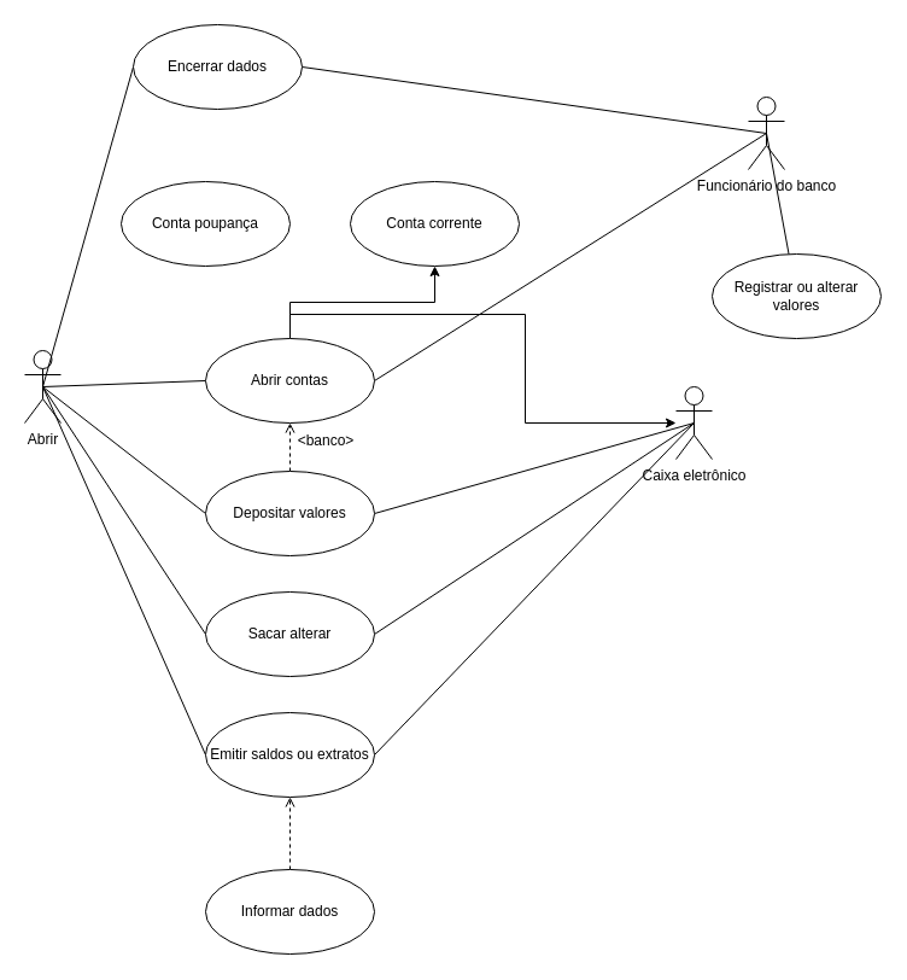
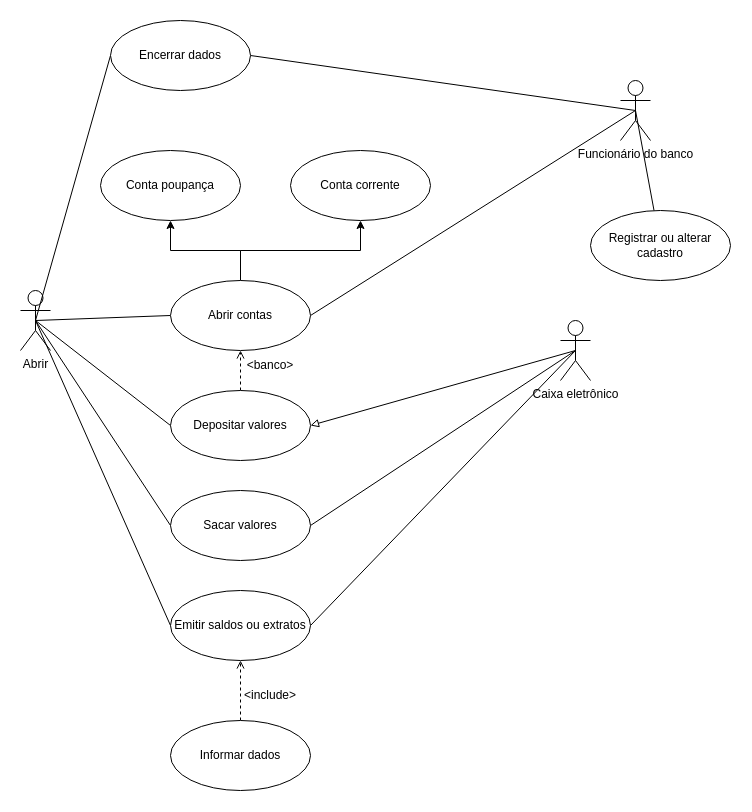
- <mxCell id="20" value="Registrar ou alterar valores" style="ellipse;whiteSpace=wrap;html=1;rounded=0;" vertex="1" parent="1"><mxGeometry x="590" y="210" width="140" height="70" as="geometry" /></mxCell>
+ <mxCell id="20" value="Registrar ou alterar cadastro" style="ellipse;whiteSpace=wrap;html=1;rounded=0;" vertex="1" parent="1"><mxGeometry x="590" y="210" width="140" height="70" as="geometry" /></mxCell>
- <mxCell id="14" style="edgeStyle=orthogonalEdgeStyle;rounded=0;orthogonalLoop=1;jettySize=auto;html=1;exitX=0.5;exitY=0;exitDx=0;exitDy=0;" edge="1" parent="1" source="16" target="9"><mxGeometry relative="1" as="geometry" /></mxCell>
+ <mxCell id="14" style="edgeStyle=orthogonalEdgeStyle;rounded=0;orthogonalLoop=1;jettySize=auto;html=1;exitX=0.5;exitY=0;exitDx=0;exitDy=0;entryX=0.5;entryY=1;entryDx=0;entryDy=0;" edge="1" parent="1" source="16" target="21"><mxGeometry relative="1" as="geometry" /></mxCell>
- <mxCell id="6" style="rounded=0;orthogonalLoop=1;jettySize=auto;html=1;exitX=0.5;exitY=0.5;exitDx=0;exitDy=0;exitPerimeter=0;entryX=1;entryY=0.5;entryDx=0;entryDy=0;endArrow=none;endFill=0;" edge="1" parent="1" source="9" target="18"><mxGeometry relative="1" as="geometry" /></mxCell>
+ <mxCell id="6" style="rounded=0;orthogonalLoop=1;jettySize=auto;html=1;exitX=0.5;exitY=0.5;exitDx=0;exitDy=0;exitPerimeter=0;entryX=1;entryY=0.5;entryDx=0;entryDy=0;endArrow=block;endFill=0;" edge="1" parent="1" source="9" target="18"><mxGeometry relative="1" as="geometry" /></mxCell>
- <mxCell id="26" value="Sacar alterar&lt;br&gt;" style="ellipse;whiteSpace=wrap;html=1;" vertex="1" parent="1"><mxGeometry x="170" y="490" width="140" height="70" as="geometry" /></mxCell>
+ <mxCell id="26" value="Sacar valores&lt;br&gt;" style="ellipse;whiteSpace=wrap;html=1;" vertex="1" parent="1"><mxGeometry x="170" y="490" width="140" height="70" as="geometry" /></mxCell>
+ <mxCell id="27" value="&amp;lt;include&amp;gt;" style="text;html=1;strokeColor=none;fillColor=none;align=center;verticalAlign=middle;whiteSpace=wrap;rounded=0;" vertex="1" parent="1"><mxGeometry x="240" y="680" width="60" height="30" as="geometry" /></mxCell>
